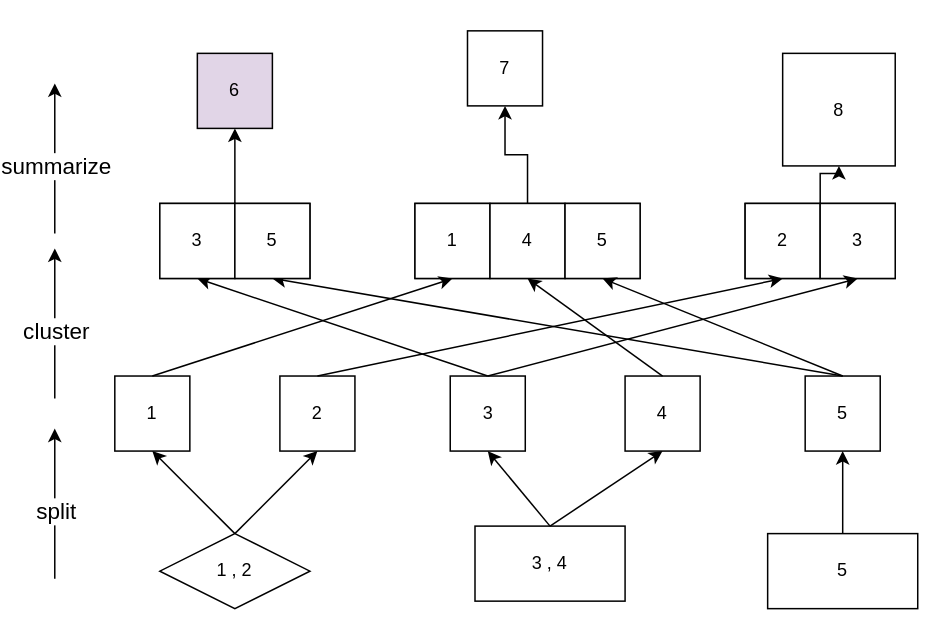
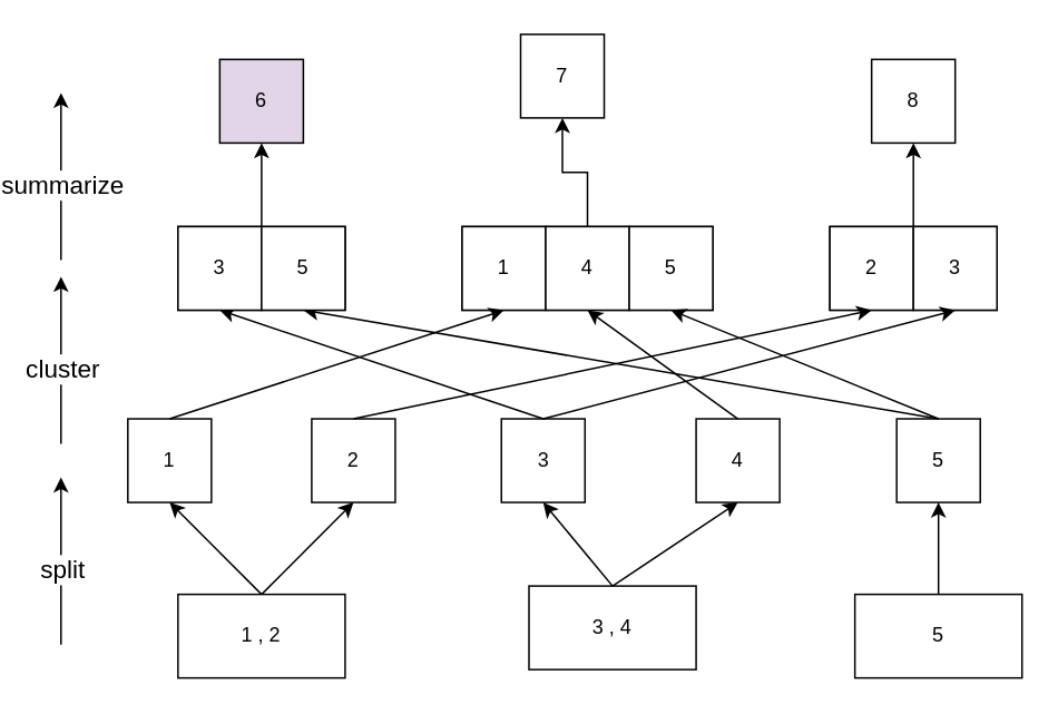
- <mxCell id="24" value="8" style="rounded=0;whiteSpace=wrap;html=1;" vertex="1" parent="1"><mxGeometry x="505" y="35" width="75" height="75" as="geometry" /></mxCell>
+ <mxCell id="24" value="8" style="rounded=0;whiteSpace=wrap;html=1;" vertex="1" parent="1"><mxGeometry x="505" y="35" width="50" height="50" as="geometry" /></mxCell>
- <mxCell id="34" value="1 , 2" style="rhombus;whiteSpace=wrap;html=1;" vertex="1" parent="1"><mxGeometry x="90" y="355" width="100" height="50" as="geometry" /></mxCell>
+ <mxCell id="34" value="1 , 2" style="rounded=0;whiteSpace=wrap;html=1;" vertex="1" parent="1"><mxGeometry x="90" y="355" width="100" height="50" as="geometry" /></mxCell>
